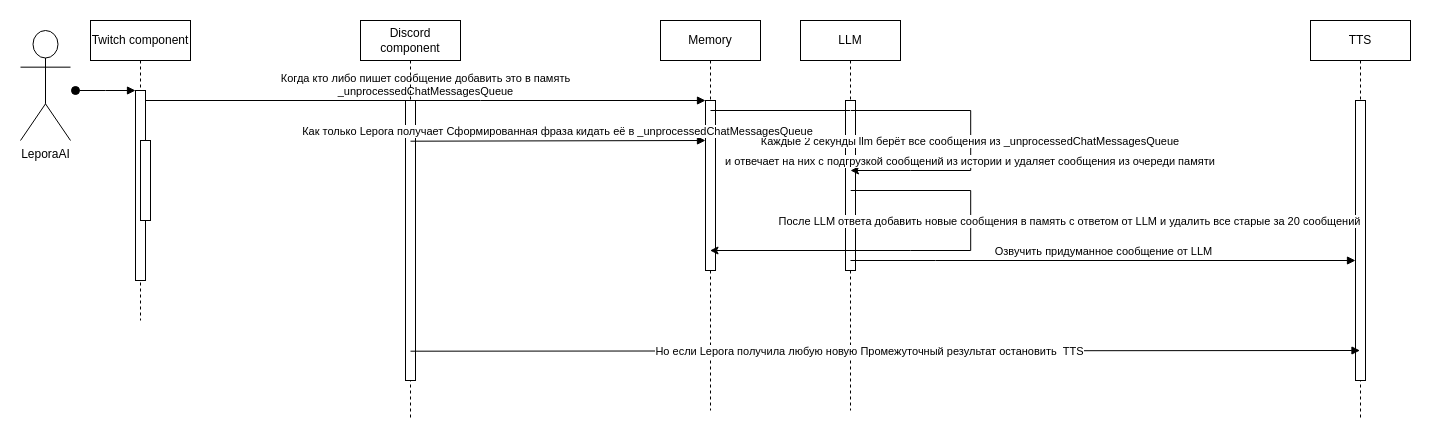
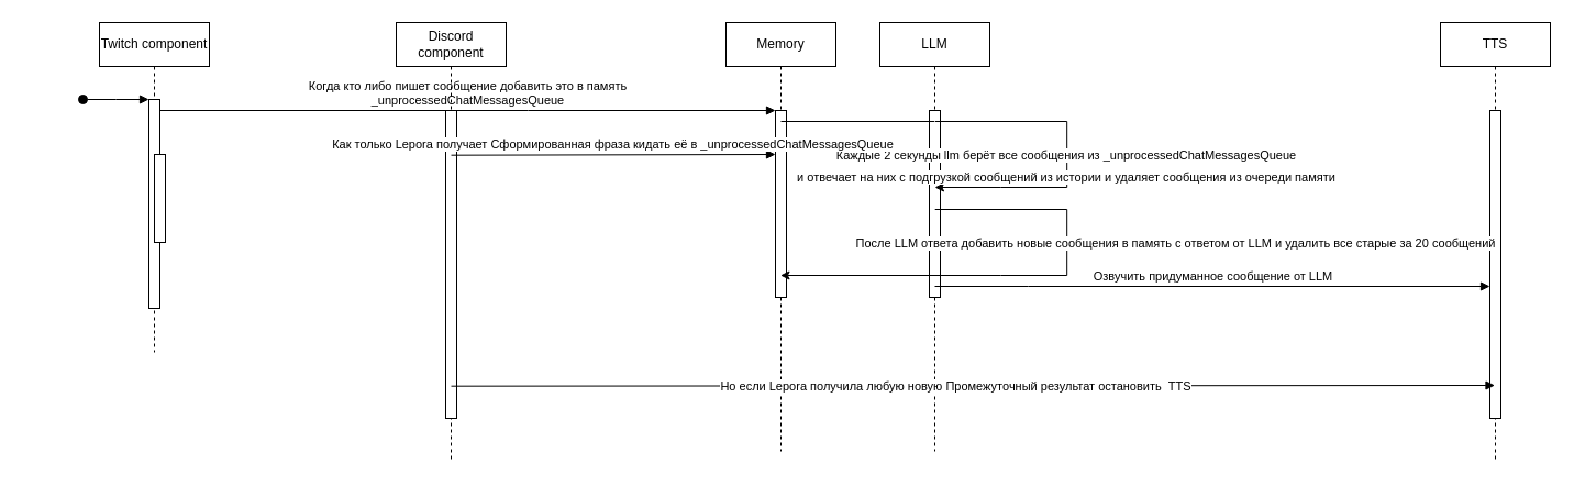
- <mxCell id="10" value="LeporaAI" style="shape=umlActor;verticalLabelPosition=bottom;verticalAlign=top;html=1;outlineConnect=0;" vertex="1" parent="1"><mxGeometry x="20" y="30" width="50" height="110" as="geometry" /></mxCell>
